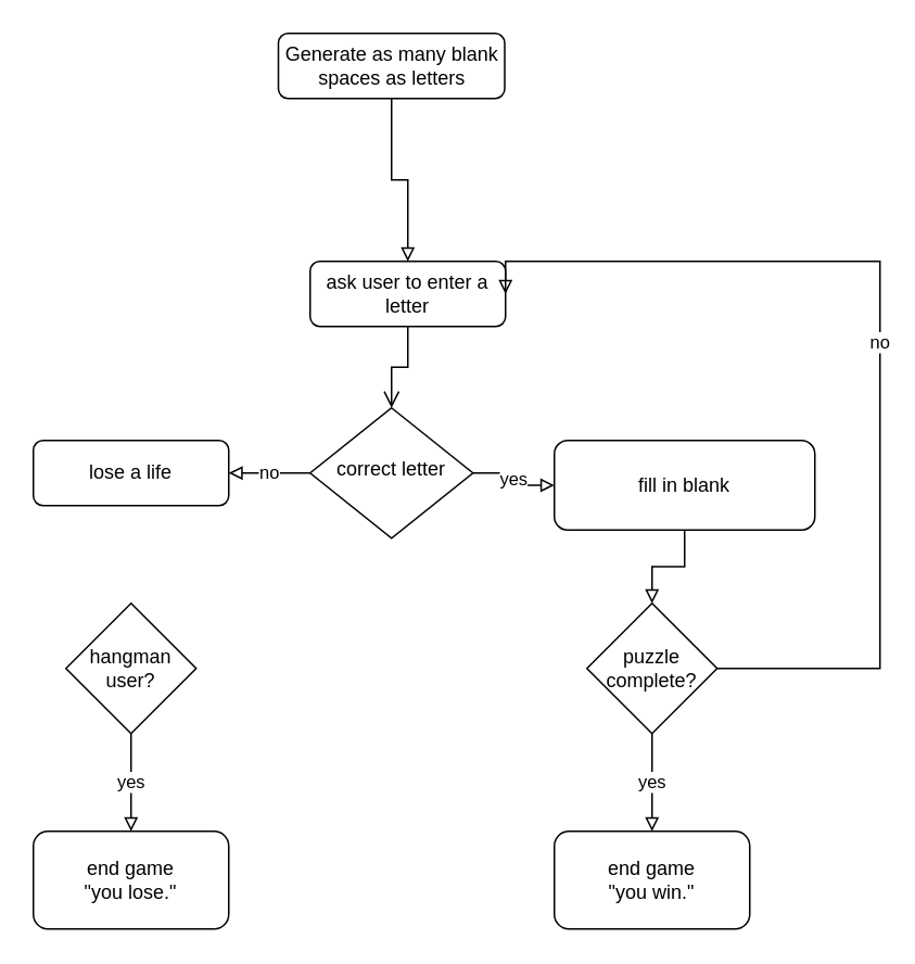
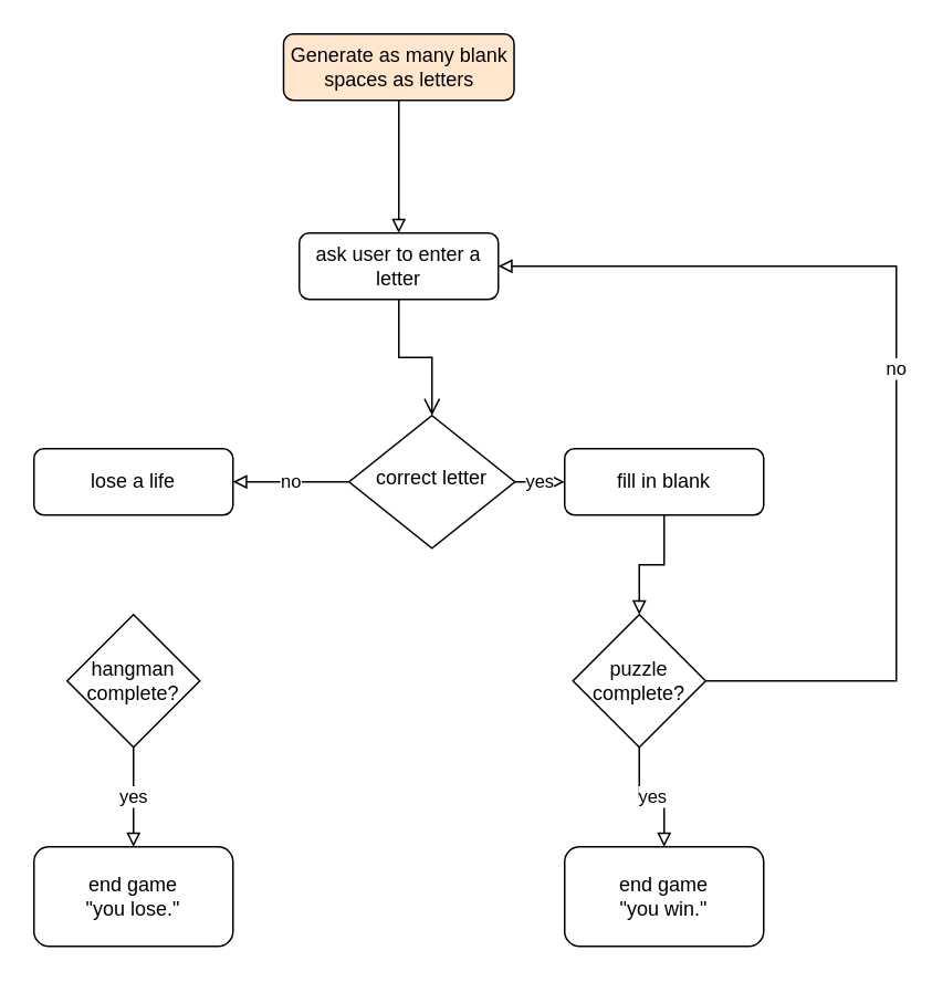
- <mxCell id="18" value="Generate as many blank spaces as letters" style="rounded=1;whiteSpace=wrap;html=1;" parent="1" vertex="1"><mxGeometry x="170.5" y="20" width="139" height="40" as="geometry" /></mxCell>
+ <mxCell id="18" value="Generate as many blank spaces as letters" style="rounded=1;whiteSpace=wrap;html=1;fillColor=#ffe6cc;" parent="1" vertex="1"><mxGeometry x="170.5" y="20" width="139" height="40" as="geometry" /></mxCell>
- <mxCell id="3" value="ask user to enter a letter" style="rounded=1;whiteSpace=wrap;html=1;fontSize=12;glass=0;strokeWidth=1;shadow=0;" parent="1" vertex="1"><mxGeometry x="190" y="160" width="120" height="40" as="geometry" /></mxCell>
+ <mxCell id="3" value="ask user to enter a letter" style="rounded=1;whiteSpace=wrap;html=1;fontSize=12;glass=0;strokeWidth=1;shadow=0;" parent="1" vertex="1"><mxGeometry x="180" y="140" width="120" height="40" as="geometry" /></mxCell>
- <mxCell id="6" value="correct letter" style="rhombus;whiteSpace=wrap;html=1;shadow=0;fontFamily=Helvetica;fontSize=12;align=center;strokeWidth=1;spacing=6;spacingTop=-4;" parent="1" vertex="1"><mxGeometry x="190" y="250" width="100" height="80" as="geometry" /></mxCell>
+ <mxCell id="6" value="correct letter" style="rhombus;whiteSpace=wrap;html=1;shadow=0;fontFamily=Helvetica;fontSize=12;align=center;strokeWidth=1;spacing=6;spacingTop=-4;" parent="1" vertex="1"><mxGeometry x="210" y="250" width="100" height="80" as="geometry" /></mxCell>
- <mxCell id="8" value="fill in blank" style="rounded=1;whiteSpace=wrap;html=1;fontSize=12;glass=0;strokeWidth=1;shadow=0;" parent="1" vertex="1"><mxGeometry x="340" y="270" width="160" height="55" as="geometry" /></mxCell>
+ <mxCell id="8" value="fill in blank" style="rounded=1;whiteSpace=wrap;html=1;fontSize=12;glass=0;strokeWidth=1;shadow=0;" parent="1" vertex="1"><mxGeometry x="340" y="270" width="120" height="40" as="geometry" /></mxCell>
- <mxCell id="14" value="hangman user?" style="rhombus;whiteSpace=wrap;html=1;" parent="1" vertex="1"><mxGeometry x="40" y="370" width="80" height="80" as="geometry" /></mxCell>
+ <mxCell id="14" value="hangman complete?" style="rhombus;whiteSpace=wrap;html=1;" parent="1" vertex="1"><mxGeometry x="40" y="370" width="80" height="80" as="geometry" /></mxCell>
- <mxCell id="12" value="puzzle complete?" style="rhombus;whiteSpace=wrap;html=1;" parent="1" vertex="1"><mxGeometry x="360" y="370" width="80" height="80" as="geometry" /></mxCell>
+ <mxCell id="12" value="puzzle complete?" style="rhombus;whiteSpace=wrap;html=1;" parent="1" vertex="1"><mxGeometry x="345" y="370" width="80" height="80" as="geometry" /></mxCell>
